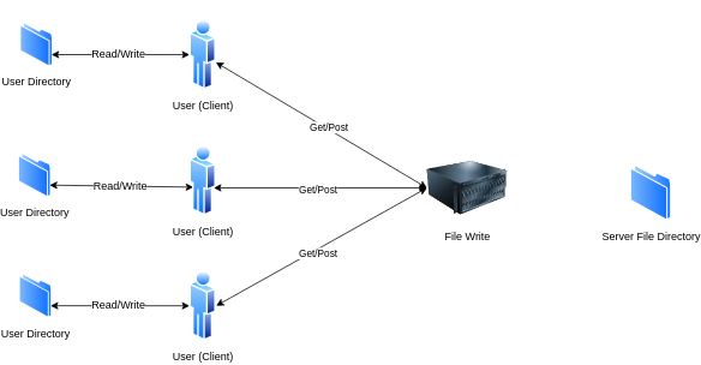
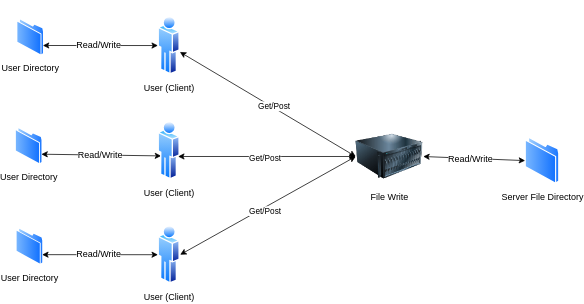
+ <mxCell id="11" value="" style="endArrow=classic;startArrow=classic;html=1;rounded=0;entryX=0;entryY=0.5;entryDx=0;entryDy=0;exitX=1;exitY=0.5;exitDx=0;exitDy=0;" edge="1" parent="1" source="2" target="3"><mxGeometry width="50" height="50" relative="1" as="geometry"><mxPoint x="360" y="206" as="sourcePoint" /><mxPoint x="410" y="156" as="targetPoint" /></mxGeometry></mxCell>
+ <mxCell id="12" value="&lt;font style=&quot;font-size: 12px;&quot;&gt;Read/Write&lt;/font&gt;" style="edgeLabel;html=1;align=center;verticalAlign=middle;resizable=0;points=[];" vertex="1" connectable="0" parent="11"><mxGeometry x="0.269" y="-1" relative="1" as="geometry"><mxPoint x="-23" y="-1" as="offset" /></mxGeometry></mxCell>
